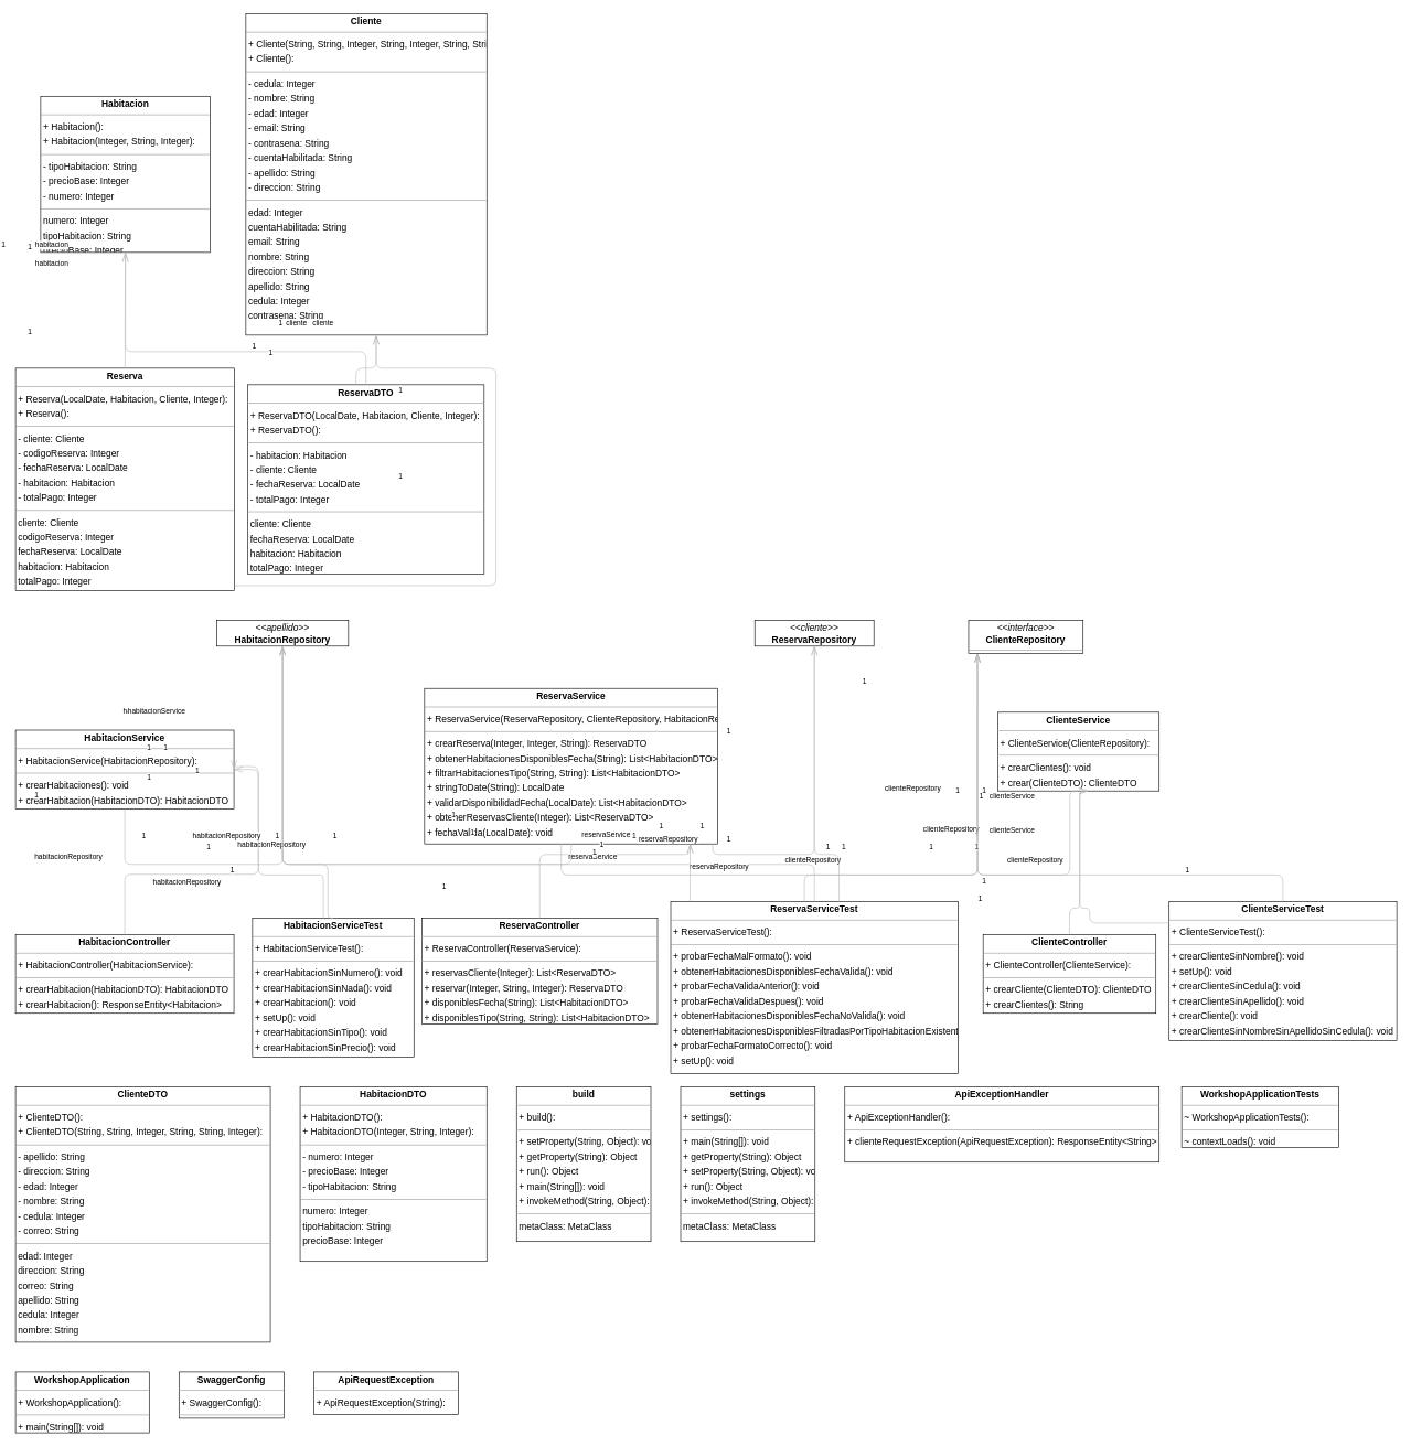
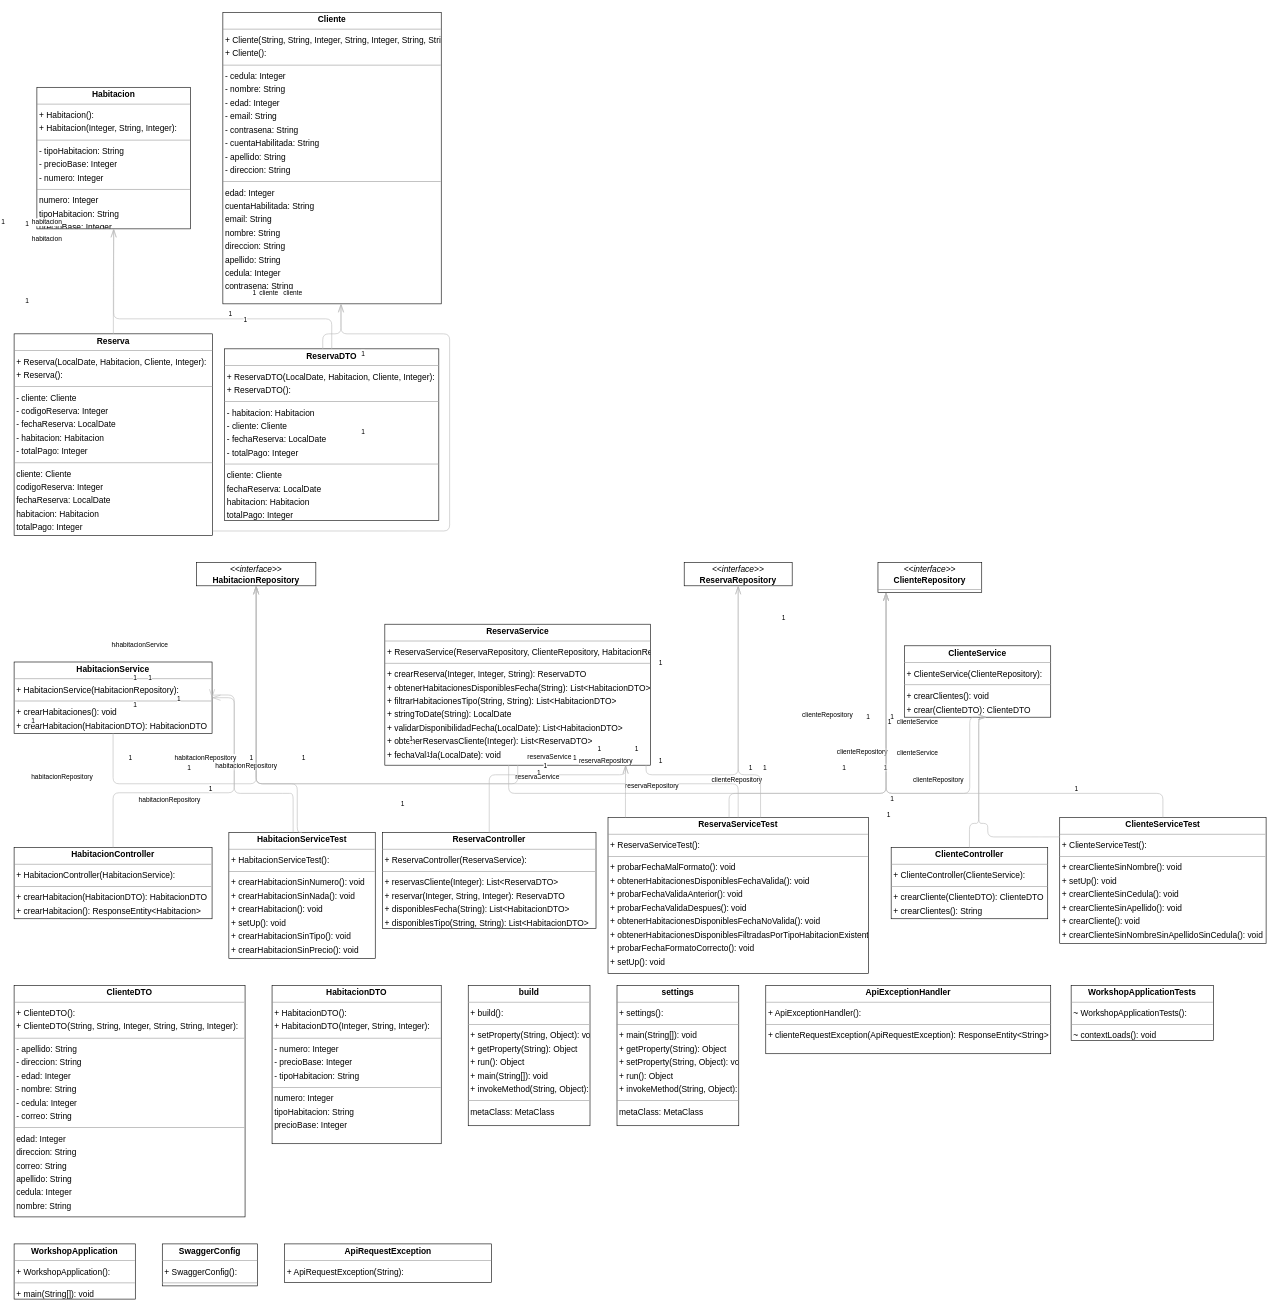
- <mxCell id="13" value="&lt;p style=&quot;margin:0px;margin-top:4px;text-align:center;&quot;&gt;&lt;i&gt;&amp;lt;&amp;lt;apellido&amp;gt;&amp;gt;&lt;/i&gt;&lt;br/&gt;&lt;b&gt;HabitacionRepository&lt;/b&gt;&lt;/p&gt;&lt;hr size=&quot;1&quot;/&gt;" style="verticalAlign=top;align=left;overflow=fill;fontSize=14;fontFamily=Helvetica;html=1;rounded=0;shadow=0;comic=0;labelBackgroundColor=none;strokeWidth=1;" vertex="1" parent="1"><mxGeometry x="324" y="937" width="199" height="39" as="geometry" /></mxCell>
+ <mxCell id="13" value="&lt;p style=&quot;margin:0px;margin-top:4px;text-align:center;&quot;&gt;&lt;i&gt;&amp;lt;&amp;lt;interface&amp;gt;&amp;gt;&lt;/i&gt;&lt;br/&gt;&lt;b&gt;HabitacionRepository&lt;/b&gt;&lt;/p&gt;&lt;hr size=&quot;1&quot;/&gt;" style="verticalAlign=top;align=left;overflow=fill;fontSize=14;fontFamily=Helvetica;html=1;rounded=0;shadow=0;comic=0;labelBackgroundColor=none;strokeWidth=1;" vertex="1" parent="1"><mxGeometry x="324" y="937" width="199" height="39" as="geometry" /></mxCell>
- <mxCell id="19" value="&lt;p style=&quot;margin:0px;margin-top:4px;text-align:center;&quot;&gt;&lt;i&gt;&amp;lt;&amp;lt;cliente&amp;gt;&amp;gt;&lt;/i&gt;&lt;br/&gt;&lt;b&gt;ReservaRepository&lt;/b&gt;&lt;/p&gt;&lt;hr size=&quot;1&quot;/&gt;" style="verticalAlign=top;align=left;overflow=fill;fontSize=14;fontFamily=Helvetica;html=1;rounded=0;shadow=0;comic=0;labelBackgroundColor=none;strokeWidth=1;" vertex="1" parent="1"><mxGeometry x="1137" y="937" width="180" height="39" as="geometry" /></mxCell>
+ <mxCell id="19" value="&lt;p style=&quot;margin:0px;margin-top:4px;text-align:center;&quot;&gt;&lt;i&gt;&amp;lt;&amp;lt;interface&amp;gt;&amp;gt;&lt;/i&gt;&lt;br/&gt;&lt;b&gt;ReservaRepository&lt;/b&gt;&lt;/p&gt;&lt;hr size=&quot;1&quot;/&gt;" style="verticalAlign=top;align=left;overflow=fill;fontSize=14;fontFamily=Helvetica;html=1;rounded=0;shadow=0;comic=0;labelBackgroundColor=none;strokeWidth=1;" vertex="1" parent="1"><mxGeometry x="1137" y="937" width="180" height="39" as="geometry" /></mxCell>
- <mxCell id="3" value="&lt;p style=&quot;margin:0px;margin-top:4px;text-align:center;&quot;&gt;&lt;b&gt;ApiRequestException&lt;/b&gt;&lt;/p&gt;&lt;hr size=&quot;1&quot;/&gt;&lt;p style=&quot;margin:0 0 0 4px;line-height:1.6;&quot;&gt;+ ApiRequestException(String): &lt;/p&gt;" style="verticalAlign=top;align=left;overflow=fill;fontSize=14;fontFamily=Helvetica;html=1;rounded=0;shadow=0;comic=0;labelBackgroundColor=none;strokeWidth=1;" vertex="1" parent="1"><mxGeometry x="471" y="2073" width="218" height="64" as="geometry" /></mxCell>
+ <mxCell id="3" value="&lt;p style=&quot;margin:0px;margin-top:4px;text-align:center;&quot;&gt;&lt;b&gt;ApiRequestException&lt;/b&gt;&lt;/p&gt;&lt;hr size=&quot;1&quot;/&gt;&lt;p style=&quot;margin:0 0 0 4px;line-height:1.6;&quot;&gt;+ ApiRequestException(String): &lt;/p&gt;" style="verticalAlign=top;align=left;overflow=fill;fontSize=14;fontFamily=Helvetica;html=1;rounded=0;shadow=0;comic=0;labelBackgroundColor=none;strokeWidth=1;" vertex="1" parent="1"><mxGeometry x="471" y="2073" width="345" height="64" as="geometry" /></mxCell>
